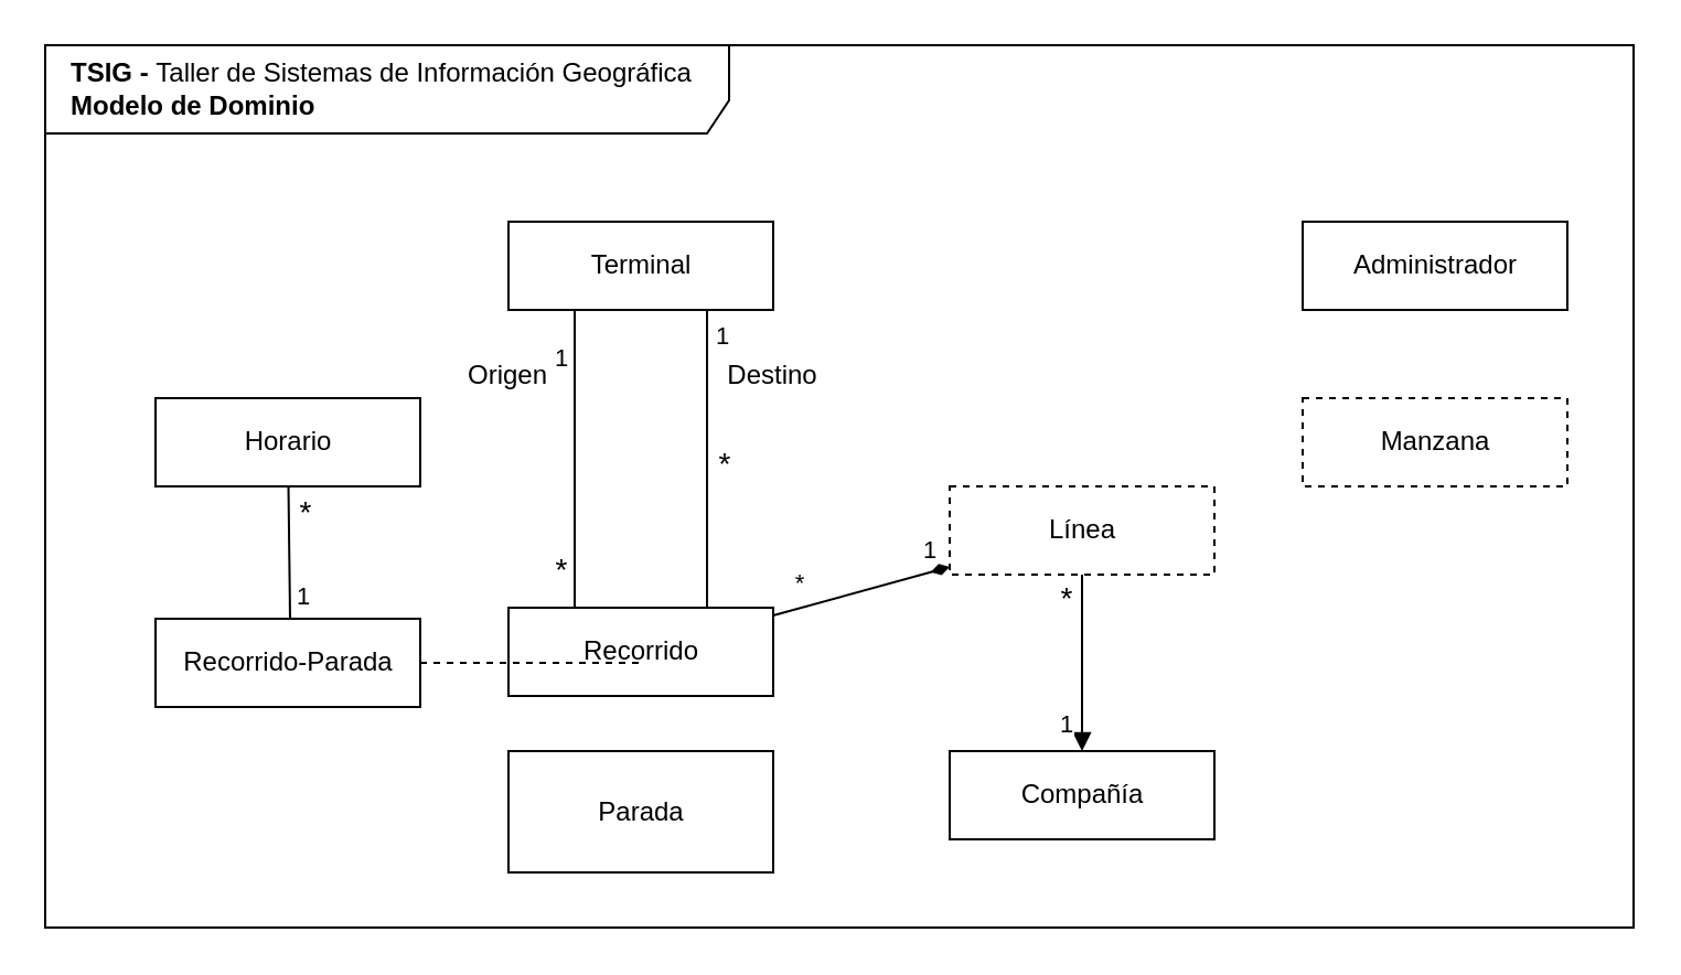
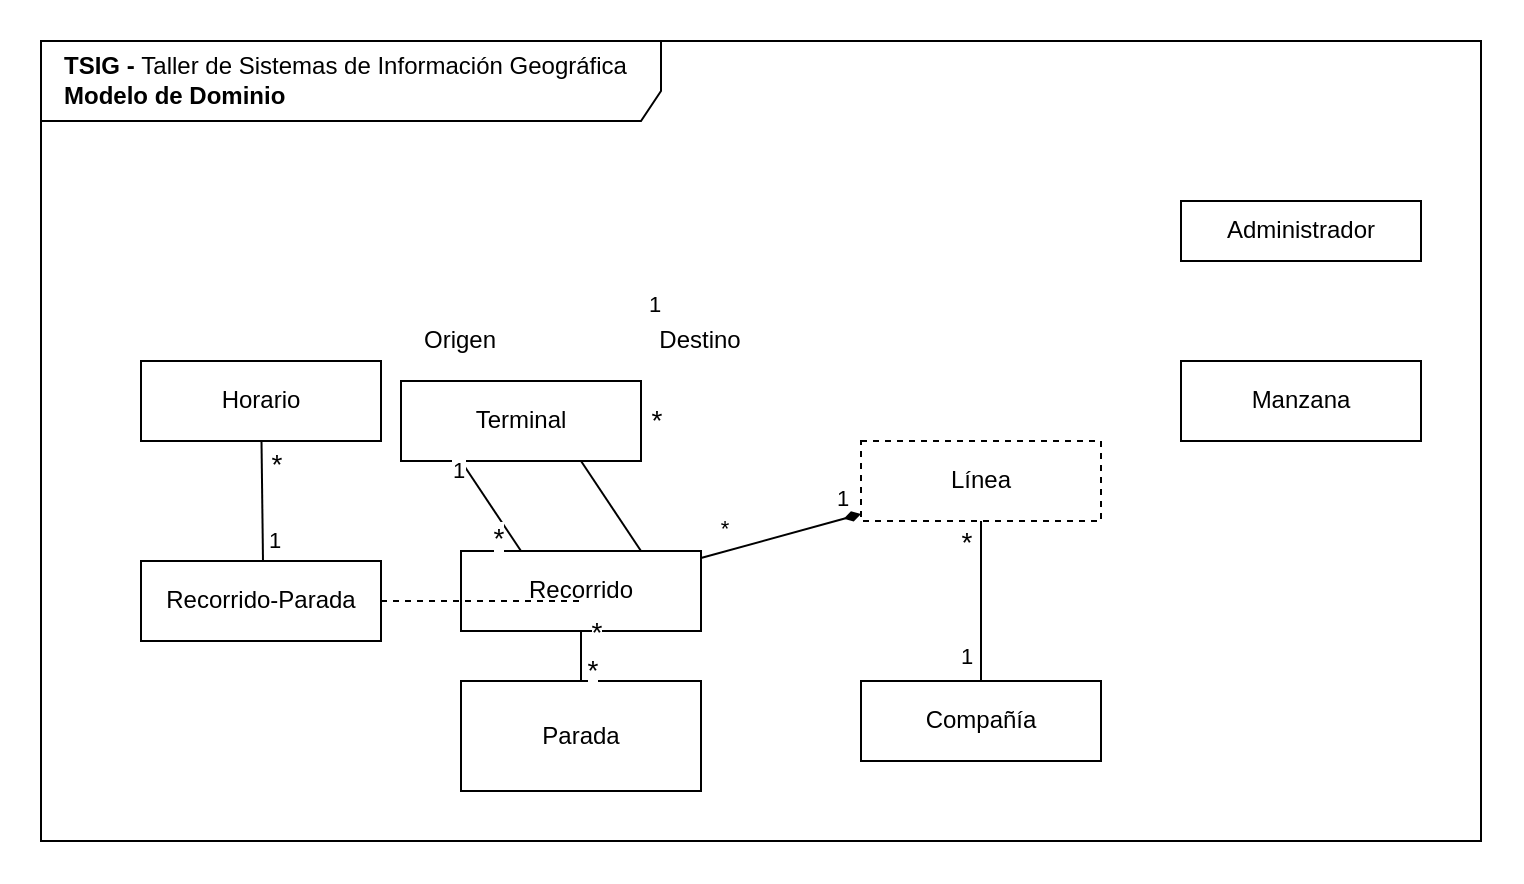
- <mxCell id="8" value="Terminal" style="html=1;" parent="1" vertex="1"><mxGeometry x="230" y="100" width="120" height="40" as="geometry" /></mxCell>
+ <mxCell id="8" value="Terminal" style="html=1;" parent="1" vertex="1"><mxGeometry x="200" y="190" width="120" height="40" as="geometry" /></mxCell>
- <mxCell id="4" value="Administrador" style="html=1;" parent="1" vertex="1"><mxGeometry x="590" y="100" width="120" height="40" as="geometry" /></mxCell>
+ <mxCell id="4" value="Administrador" style="html=1;" parent="1" vertex="1"><mxGeometry x="590" y="100" width="120" height="30" as="geometry" /></mxCell>
- <mxCell id="9" value="Manzana" style="html=1;dashed=1;" parent="1" vertex="1"><mxGeometry x="590" y="180" width="120" height="40" as="geometry" /></mxCell>
+ <mxCell id="9" value="Manzana" style="html=1;" parent="1" vertex="1"><mxGeometry x="590" y="180" width="120" height="40" as="geometry" /></mxCell>
+ <mxCell id="14" value="" style="endArrow=none;html=1;" parent="1" source="6" target="5" edge="1"><mxGeometry width="50" height="50" relative="1" as="geometry"><mxPoint x="170" y="210" as="sourcePoint" /><mxPoint x="220" y="160" as="targetPoint" /></mxGeometry></mxCell>
+ <mxCell id="15" value="*" style="edgeLabel;html=1;align=center;verticalAlign=middle;resizable=0;points=[];fontSize=14;" parent="14" vertex="1" connectable="0"><mxGeometry x="0.688" y="-1" relative="1" as="geometry"><mxPoint x="6" y="-4" as="offset" /></mxGeometry></mxCell>
+ <mxCell id="16" value="*" style="edgeLabel;html=1;align=center;verticalAlign=middle;resizable=0;points=[];fontSize=14;" parent="14" vertex="1" connectable="0"><mxGeometry x="-0.792" relative="1" as="geometry"><mxPoint x="5" y="-3" as="offset" /></mxGeometry></mxCell>
- <mxCell id="11" value="" style="endArrow=block;html=1;edgeStyle=orthogonalEdgeStyle;rounded=0;" parent="1" source="29" target="3" edge="1"><mxGeometry width="50" height="50" relative="1" as="geometry"><mxPoint x="170" y="210" as="sourcePoint" /><mxPoint x="220" y="160" as="targetPoint" /></mxGeometry></mxCell>
+ <mxCell id="11" value="" style="endArrow=none;html=1;edgeStyle=orthogonalEdgeStyle;rounded=0;" parent="1" source="29" target="3" edge="1"><mxGeometry width="50" height="50" relative="1" as="geometry"><mxPoint x="170" y="210" as="sourcePoint" /><mxPoint x="220" y="160" as="targetPoint" /></mxGeometry></mxCell>
